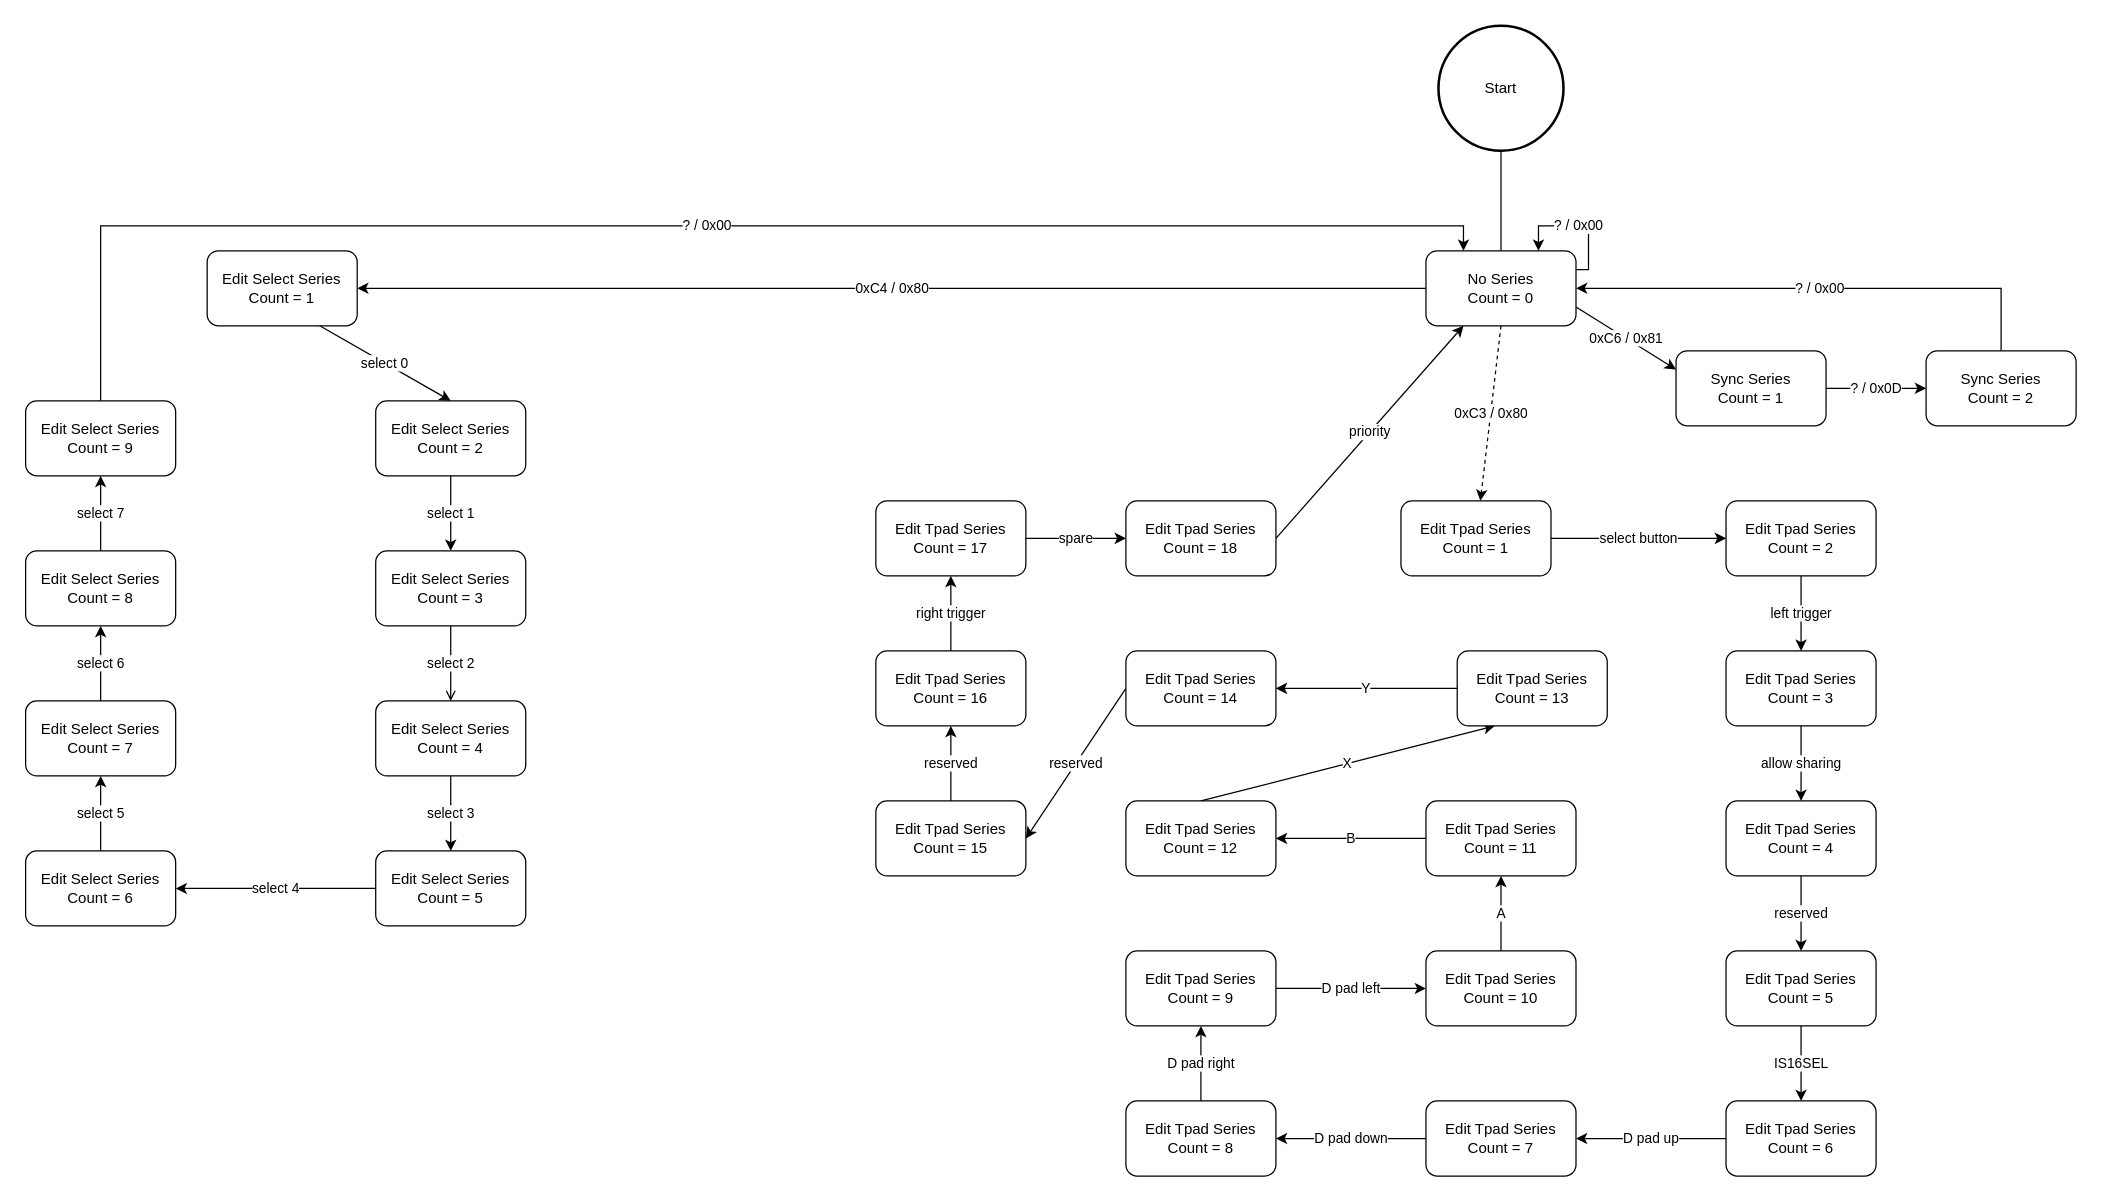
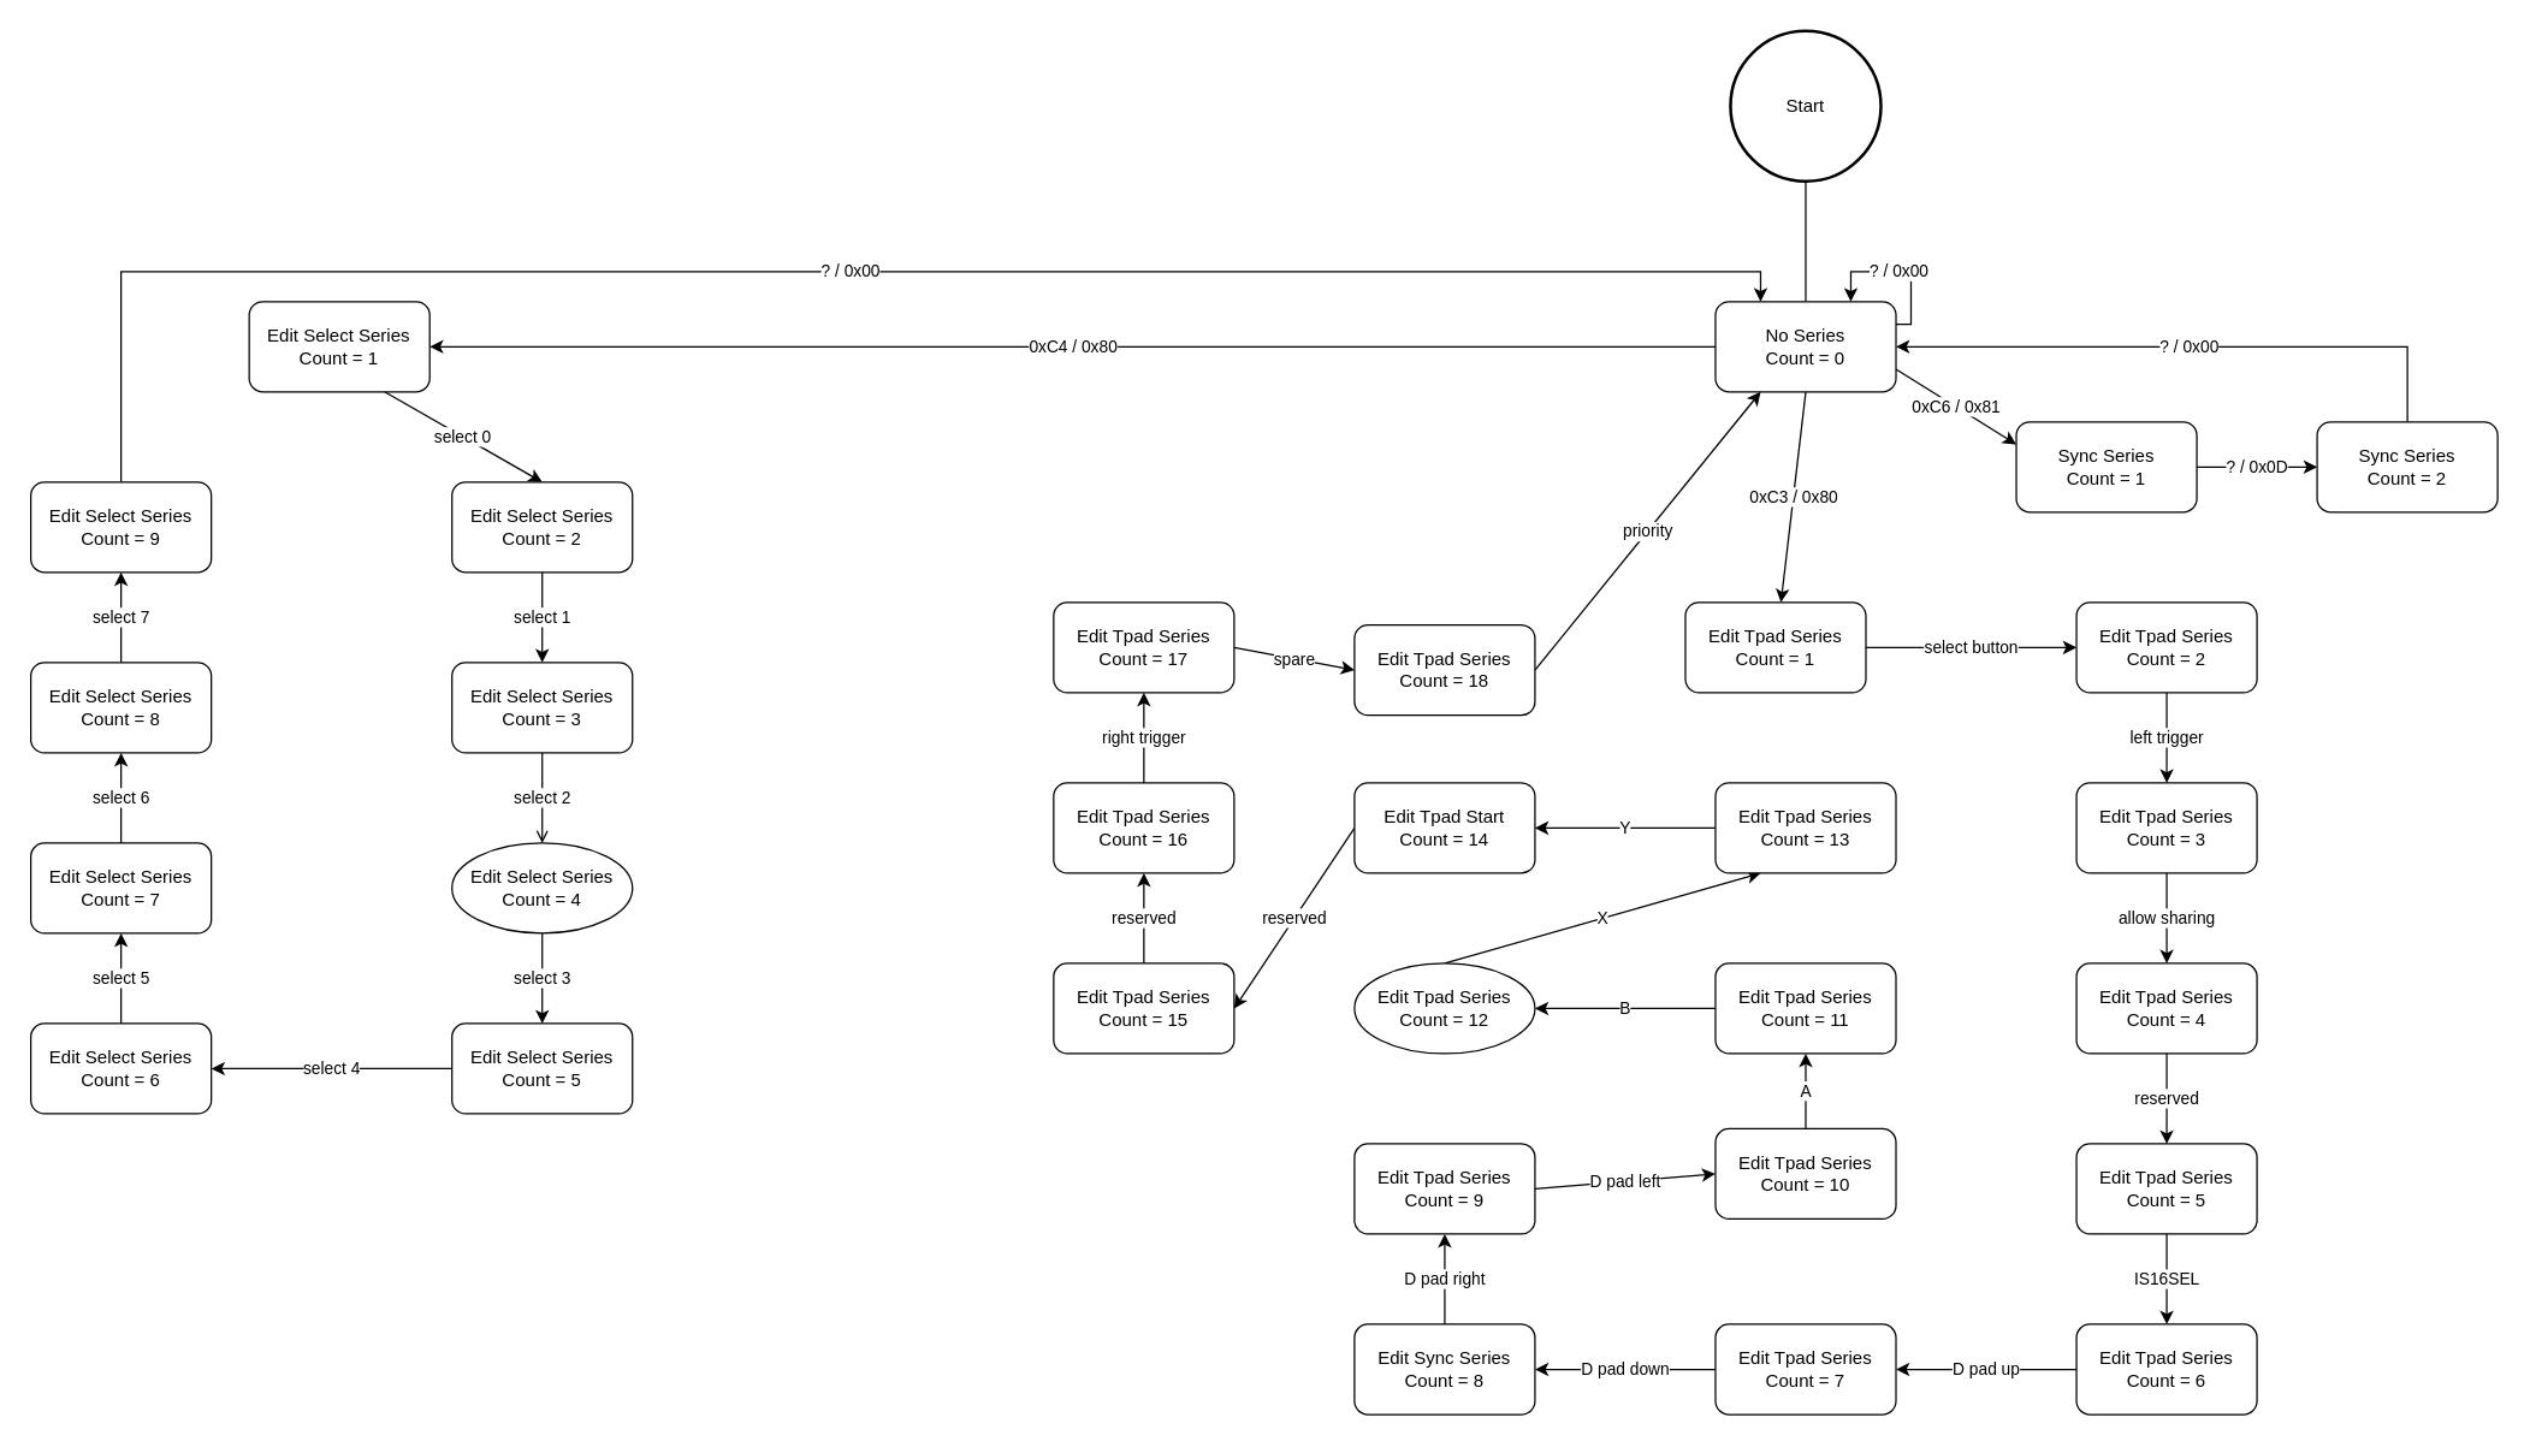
- <mxCell id="5" value="0xC3 / 0x80" style="edgeStyle=none;rounded=0;orthogonalLoop=1;jettySize=auto;html=1;exitX=0.5;exitY=1;exitDx=0;exitDy=0;dashed=1;" edge="1" parent="1" source="7" target="11"><mxGeometry relative="1" as="geometry" /></mxCell>
+ <mxCell id="5" value="0xC3 / 0x80" style="edgeStyle=none;rounded=0;orthogonalLoop=1;jettySize=auto;html=1;exitX=0.5;exitY=1;exitDx=0;exitDy=0;" edge="1" parent="1" source="7" target="11"><mxGeometry relative="1" as="geometry" /></mxCell>
- <mxCell id="50" value="Edit Tpad Series&lt;br&gt;Count = 18" style="rounded=1;whiteSpace=wrap;html=1;" vertex="1" parent="1"><mxGeometry x="900" y="400" width="120" height="60" as="geometry" /></mxCell>
+ <mxCell id="50" value="Edit Tpad Series&lt;br&gt;Count = 18" style="rounded=1;whiteSpace=wrap;html=1;" vertex="1" parent="1"><mxGeometry x="900" y="415" width="120" height="60" as="geometry" /></mxCell>
- <mxCell id="40" value="Edit Tpad Series&lt;br&gt;Count = 14" style="rounded=1;whiteSpace=wrap;html=1;" vertex="1" parent="1"><mxGeometry x="900" y="520" width="120" height="60" as="geometry" /></mxCell>
+ <mxCell id="40" value="Edit Tpad Start&lt;br&gt;Count = 14" style="rounded=1;whiteSpace=wrap;html=1;" vertex="1" parent="1"><mxGeometry x="900" y="520" width="120" height="60" as="geometry" /></mxCell>
- <mxCell id="42" value="Edit Tpad Series&lt;br&gt;Count = 13" style="rounded=1;whiteSpace=wrap;html=1;" vertex="1" parent="1"><mxGeometry x="1165" y="520" width="120" height="60" as="geometry" /></mxCell>
+ <mxCell id="42" value="Edit Tpad Series&lt;br&gt;Count = 13" style="rounded=1;whiteSpace=wrap;html=1;" vertex="1" parent="1"><mxGeometry x="1140" y="520" width="120" height="60" as="geometry" /></mxCell>
- <mxCell id="56" value="Edit Select Series&lt;br&gt;Count = 4" style="rounded=1;whiteSpace=wrap;html=1;" vertex="1" parent="1"><mxGeometry x="300" y="560" width="120" height="60" as="geometry" /></mxCell>
+ <mxCell id="56" value="Edit Select Series&lt;br&gt;Count = 4" style="ellipse;whiteSpace=wrap;html=1;" vertex="1" parent="1"><mxGeometry x="300" y="560" width="120" height="60" as="geometry" /></mxCell>
- <mxCell id="38" value="Edit Tpad Series&lt;br&gt;Count = 12" style="rounded=1;whiteSpace=wrap;html=1;" vertex="1" parent="1"><mxGeometry x="900" y="640" width="120" height="60" as="geometry" /></mxCell>
+ <mxCell id="38" value="Edit Tpad Series&lt;br&gt;Count = 12" style="ellipse;whiteSpace=wrap;html=1;" vertex="1" parent="1"><mxGeometry x="900" y="640" width="120" height="60" as="geometry" /></mxCell>
- <mxCell id="34" value="Edit Tpad Series&lt;br&gt;Count = 10" style="rounded=1;whiteSpace=wrap;html=1;" vertex="1" parent="1"><mxGeometry x="1140" y="760" width="120" height="60" as="geometry" /></mxCell>
+ <mxCell id="34" value="Edit Tpad Series&lt;br&gt;Count = 10" style="rounded=1;whiteSpace=wrap;html=1;" vertex="1" parent="1"><mxGeometry x="1140" y="750" width="120" height="60" as="geometry" /></mxCell>
- <mxCell id="30" value="Edit Tpad Series&lt;br&gt;Count = 8" style="rounded=1;whiteSpace=wrap;html=1;" vertex="1" parent="1"><mxGeometry x="900" y="880" width="120" height="60" as="geometry" /></mxCell>
+ <mxCell id="30" value="Edit Sync Series&lt;br&gt;Count = 8" style="rounded=1;whiteSpace=wrap;html=1;" vertex="1" parent="1"><mxGeometry x="900" y="880" width="120" height="60" as="geometry" /></mxCell>
